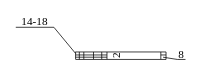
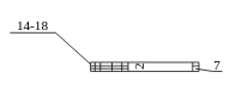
- <mxCell id="18" value="&lt;font face=&quot;Verdana&quot; style=&quot;font-size: 15px&quot;&gt;14-18&lt;/font&gt;" style="text;html=1;strokeColor=none;fillColor=none;align=center;verticalAlign=middle;whiteSpace=wrap;rounded=0;fontSize=15;" vertex="1" parent="1"><mxGeometry x="20" y="20" width="51" height="16" as="geometry" /></mxCell>
+ <mxCell id="18" value="&lt;font face=&quot;Verdana&quot; style=&quot;font-size: 15px&quot;&gt;14-18&lt;/font&gt;" style="text;html=1;strokeColor=none;fillColor=none;align=center;verticalAlign=middle;whiteSpace=wrap;rounded=0;fontSize=15;" vertex="1" parent="1"><mxGeometry x="10" y="20" width="51" height="16" as="geometry" /></mxCell>
- <mxCell id="5" value="&lt;font face=&quot;Verdana&quot; style=&quot;font-size: 15px&quot;&gt;8&lt;/font&gt;" style="text;html=1;strokeColor=none;fillColor=none;align=center;verticalAlign=middle;whiteSpace=wrap;rounded=0;fontSize=15;" vertex="1" parent="1"><mxGeometry x="236" y="63" width="11" height="16" as="geometry" /></mxCell>
+ <mxCell id="5" value="&lt;font face=&quot;Verdana&quot; style=&quot;font-size: 15px&quot;&gt;7&lt;/font&gt;" style="text;html=1;strokeColor=none;fillColor=none;align=center;verticalAlign=middle;whiteSpace=wrap;rounded=0;fontSize=15;" vertex="1" parent="1"><mxGeometry x="236" y="63" width="11" height="16" as="geometry" /></mxCell>
